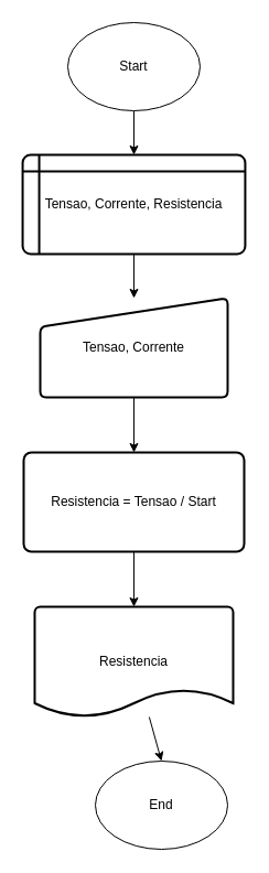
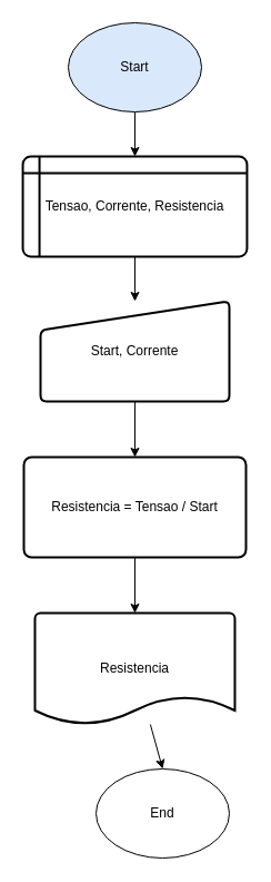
- <mxCell id="3" value="Start" style="ellipse;whiteSpace=wrap;html=1;" vertex="1" parent="1"><mxGeometry x="61" y="20" width="120" height="80" as="geometry" /></mxCell>
+ <mxCell id="3" value="Start" style="ellipse;whiteSpace=wrap;html=1;fillColor=#dae8fc;" vertex="1" parent="1"><mxGeometry x="61" y="20" width="120" height="80" as="geometry" /></mxCell>
- <mxCell id="9" value="Tensao, Corrente" style="html=1;strokeWidth=2;shape=manualInput;whiteSpace=wrap;rounded=1;size=26;arcSize=11;" vertex="1" parent="1"><mxGeometry x="36" y="270" width="170" height="90" as="geometry" /></mxCell>
+ <mxCell id="9" value="Start, Corrente" style="html=1;strokeWidth=2;shape=manualInput;whiteSpace=wrap;rounded=1;size=26;arcSize=11;" vertex="1" parent="1"><mxGeometry x="36" y="270" width="170" height="90" as="geometry" /></mxCell>
